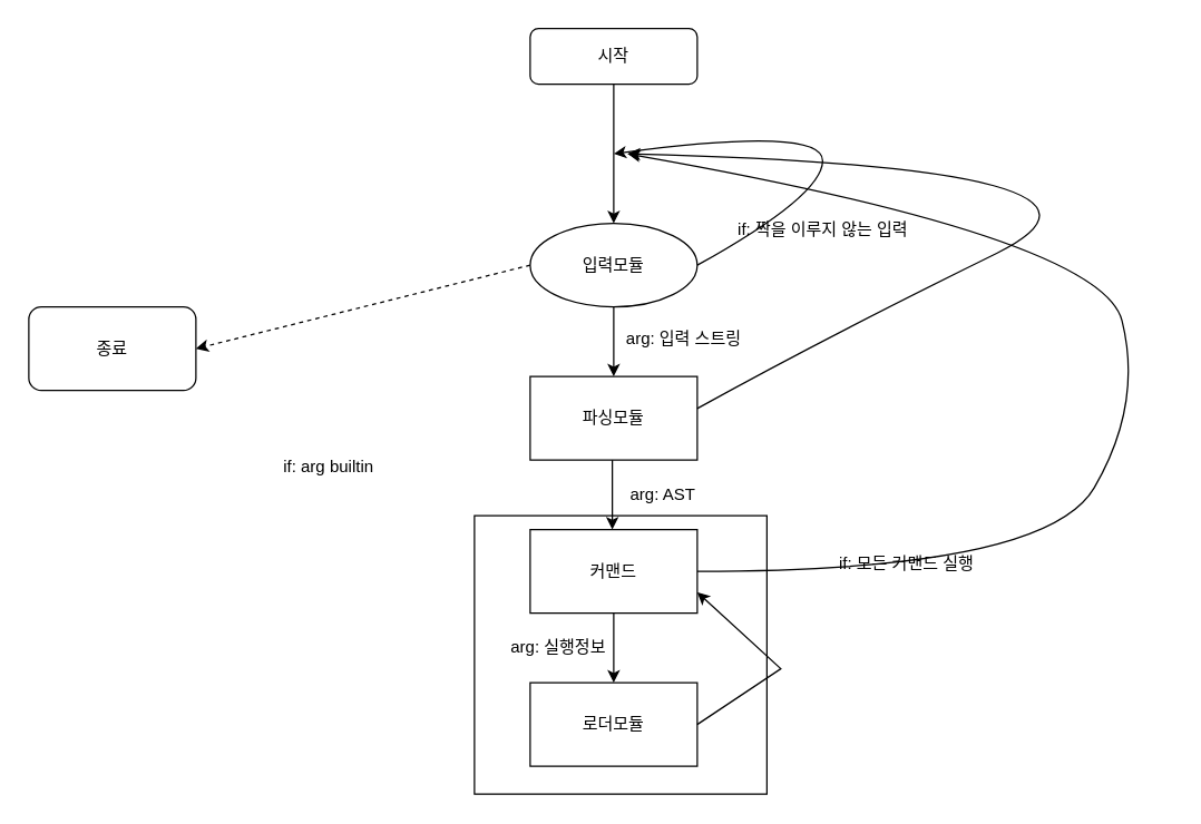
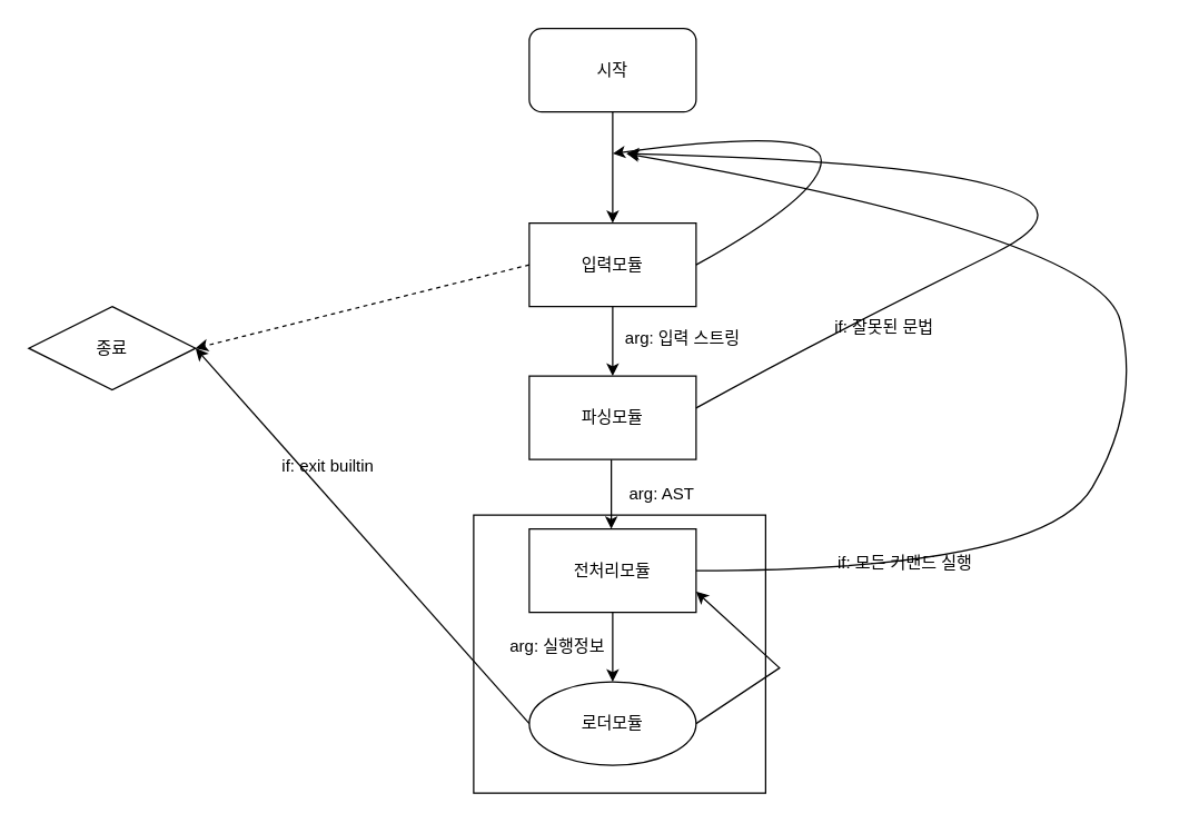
- <mxCell id="3" value="시작" style="rounded=1;whiteSpace=wrap;html=1;" vertex="1" parent="1"><mxGeometry x="380" y="20" width="120" height="40" as="geometry" /></mxCell>
+ <mxCell id="3" value="시작" style="rounded=1;whiteSpace=wrap;html=1;" vertex="1" parent="1"><mxGeometry x="380" y="20" width="120" height="60" as="geometry" /></mxCell>
- <mxCell id="7" value="if: 짝을 이루지 않는 입력" style="text;html=1;align=center;verticalAlign=middle;resizable=0;points=[];autosize=1;strokeColor=none;fillColor=none;" vertex="1" parent="1"><mxGeometry x="520" y="150" width="140" height="30" as="geometry" /></mxCell>
- <mxCell id="4" value="입력모듈" style="ellipse;whiteSpace=wrap;html=1;" vertex="1" parent="1"><mxGeometry x="380" y="160" width="120" height="60" as="geometry" /></mxCell>
+ <mxCell id="4" value="입력모듈" style="rounded=0;whiteSpace=wrap;html=1;" vertex="1" parent="1"><mxGeometry x="380" y="160" width="120" height="60" as="geometry" /></mxCell>
+ <mxCell id="12" value="if: 잘못된 문법" style="text;html=1;align=center;verticalAlign=middle;resizable=0;points=[];autosize=1;strokeColor=none;fillColor=none;" vertex="1" parent="1"><mxGeometry x="590" y="220" width="90" height="30" as="geometry" /></mxCell>
- <mxCell id="17" value="종료" style="rounded=1;whiteSpace=wrap;html=1;" vertex="1" parent="1"><mxGeometry x="20" y="220" width="120" height="60" as="geometry" /></mxCell>
+ <mxCell id="17" value="종료" style="rhombus;whiteSpace=wrap;html=1;" vertex="1" parent="1"><mxGeometry x="20" y="220" width="120" height="60" as="geometry" /></mxCell>
- <mxCell id="20" value="if: arg builtin" style="text;html=1;align=center;verticalAlign=middle;resizable=0;points=[];autosize=1;strokeColor=none;fillColor=none;" vertex="1" parent="1"><mxGeometry x="190" y="320" width="90" height="30" as="geometry" /></mxCell>
+ <mxCell id="20" value="if: exit builtin" style="text;html=1;align=center;verticalAlign=middle;resizable=0;points=[];autosize=1;strokeColor=none;fillColor=none;" vertex="1" parent="1"><mxGeometry x="190" y="320" width="90" height="30" as="geometry" /></mxCell>
+ <mxCell id="19" value="" style="endArrow=classic;html=1;rounded=0;exitX=0;exitY=0.5;exitDx=0;exitDy=0;entryX=1;entryY=0.5;entryDx=0;entryDy=0;" edge="1" parent="1" source="13" target="17"><mxGeometry width="50" height="50" relative="1" as="geometry"><mxPoint x="390" y="200" as="sourcePoint" /><mxPoint x="150" y="260" as="targetPoint" /></mxGeometry></mxCell>
- <mxCell id="21" value="커맨드" style="rounded=0;whiteSpace=wrap;html=1;" vertex="1" parent="1"><mxGeometry x="380" y="380" width="120" height="60" as="geometry" /></mxCell>
+ <mxCell id="21" value="전처리모듈" style="rounded=0;whiteSpace=wrap;html=1;" vertex="1" parent="1"><mxGeometry x="380" y="380" width="120" height="60" as="geometry" /></mxCell>
- <mxCell id="13" value="로더모듈" style="rounded=0;whiteSpace=wrap;html=1;" vertex="1" parent="1"><mxGeometry x="380" y="490" width="120" height="60" as="geometry" /></mxCell>
+ <mxCell id="13" value="로더모듈" style="ellipse;whiteSpace=wrap;html=1;" vertex="1" parent="1"><mxGeometry x="380" y="490" width="120" height="60" as="geometry" /></mxCell>
